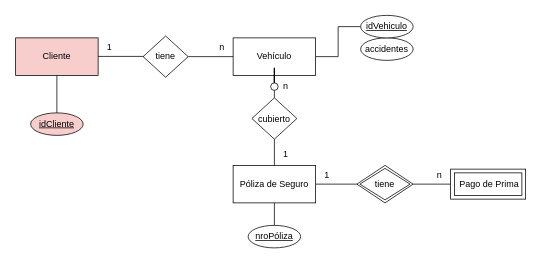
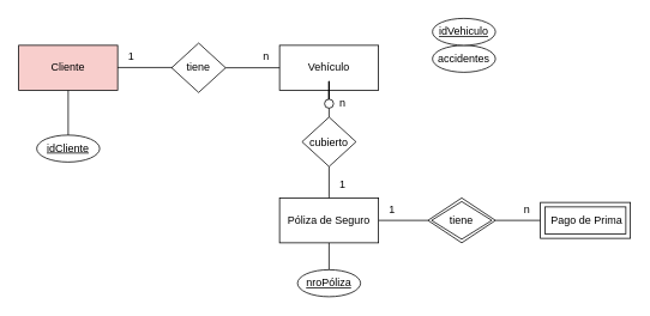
- <mxCell id="6" style="edgeStyle=orthogonalEdgeStyle;rounded=0;orthogonalLoop=1;jettySize=auto;html=1;exitX=1;exitY=0.5;exitDx=0;exitDy=0;entryX=0;entryY=0.5;entryDx=0;entryDy=0;endArrow=none;endFill=0;" edge="1" parent="1" source="7" target="16"><mxGeometry relative="1" as="geometry"><Array as="points"><mxPoint x="450" y="75" /><mxPoint x="450" y="35" /><mxPoint x="480" y="35" /></Array></mxGeometry></mxCell>
- <mxCell id="30" value="&lt;div&gt;&lt;u&gt;idCliente&lt;/u&gt;&lt;/div&gt;" style="ellipse;whiteSpace=wrap;html=1;fillColor=#f8cecc;" vertex="1" parent="1"><mxGeometry x="40" y="150" width="70" height="30" as="geometry" /></mxCell>
+ <mxCell id="30" value="&lt;div&gt;&lt;u&gt;idCliente&lt;/u&gt;&lt;/div&gt;" style="ellipse;whiteSpace=wrap;html=1;" vertex="1" parent="1"><mxGeometry x="40" y="150" width="70" height="30" as="geometry" /></mxCell>
